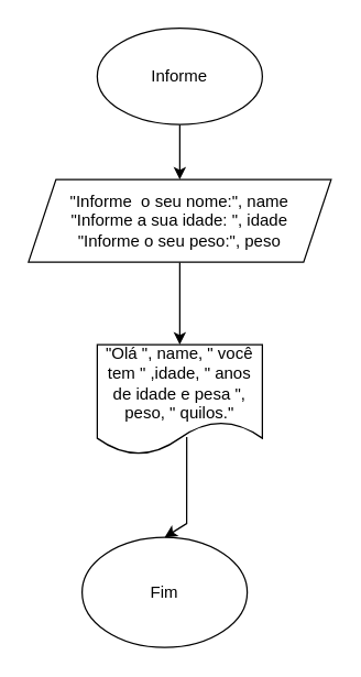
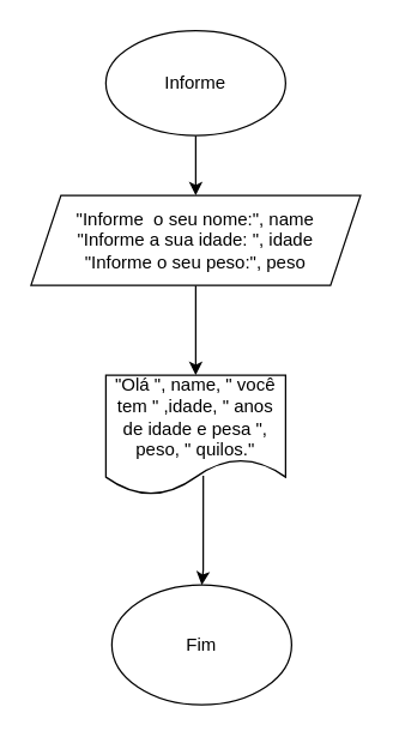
- <mxCell id="7" value="Fim" style="ellipse;whiteSpace=wrap;html=1;" vertex="1" parent="1"><mxGeometry x="59" y="390" width="120" height="80" as="geometry" /></mxCell>
+ <mxCell id="7" value="Fim" style="ellipse;whiteSpace=wrap;html=1;" vertex="1" parent="1"><mxGeometry x="74" y="390" width="120" height="80" as="geometry" /></mxCell>
